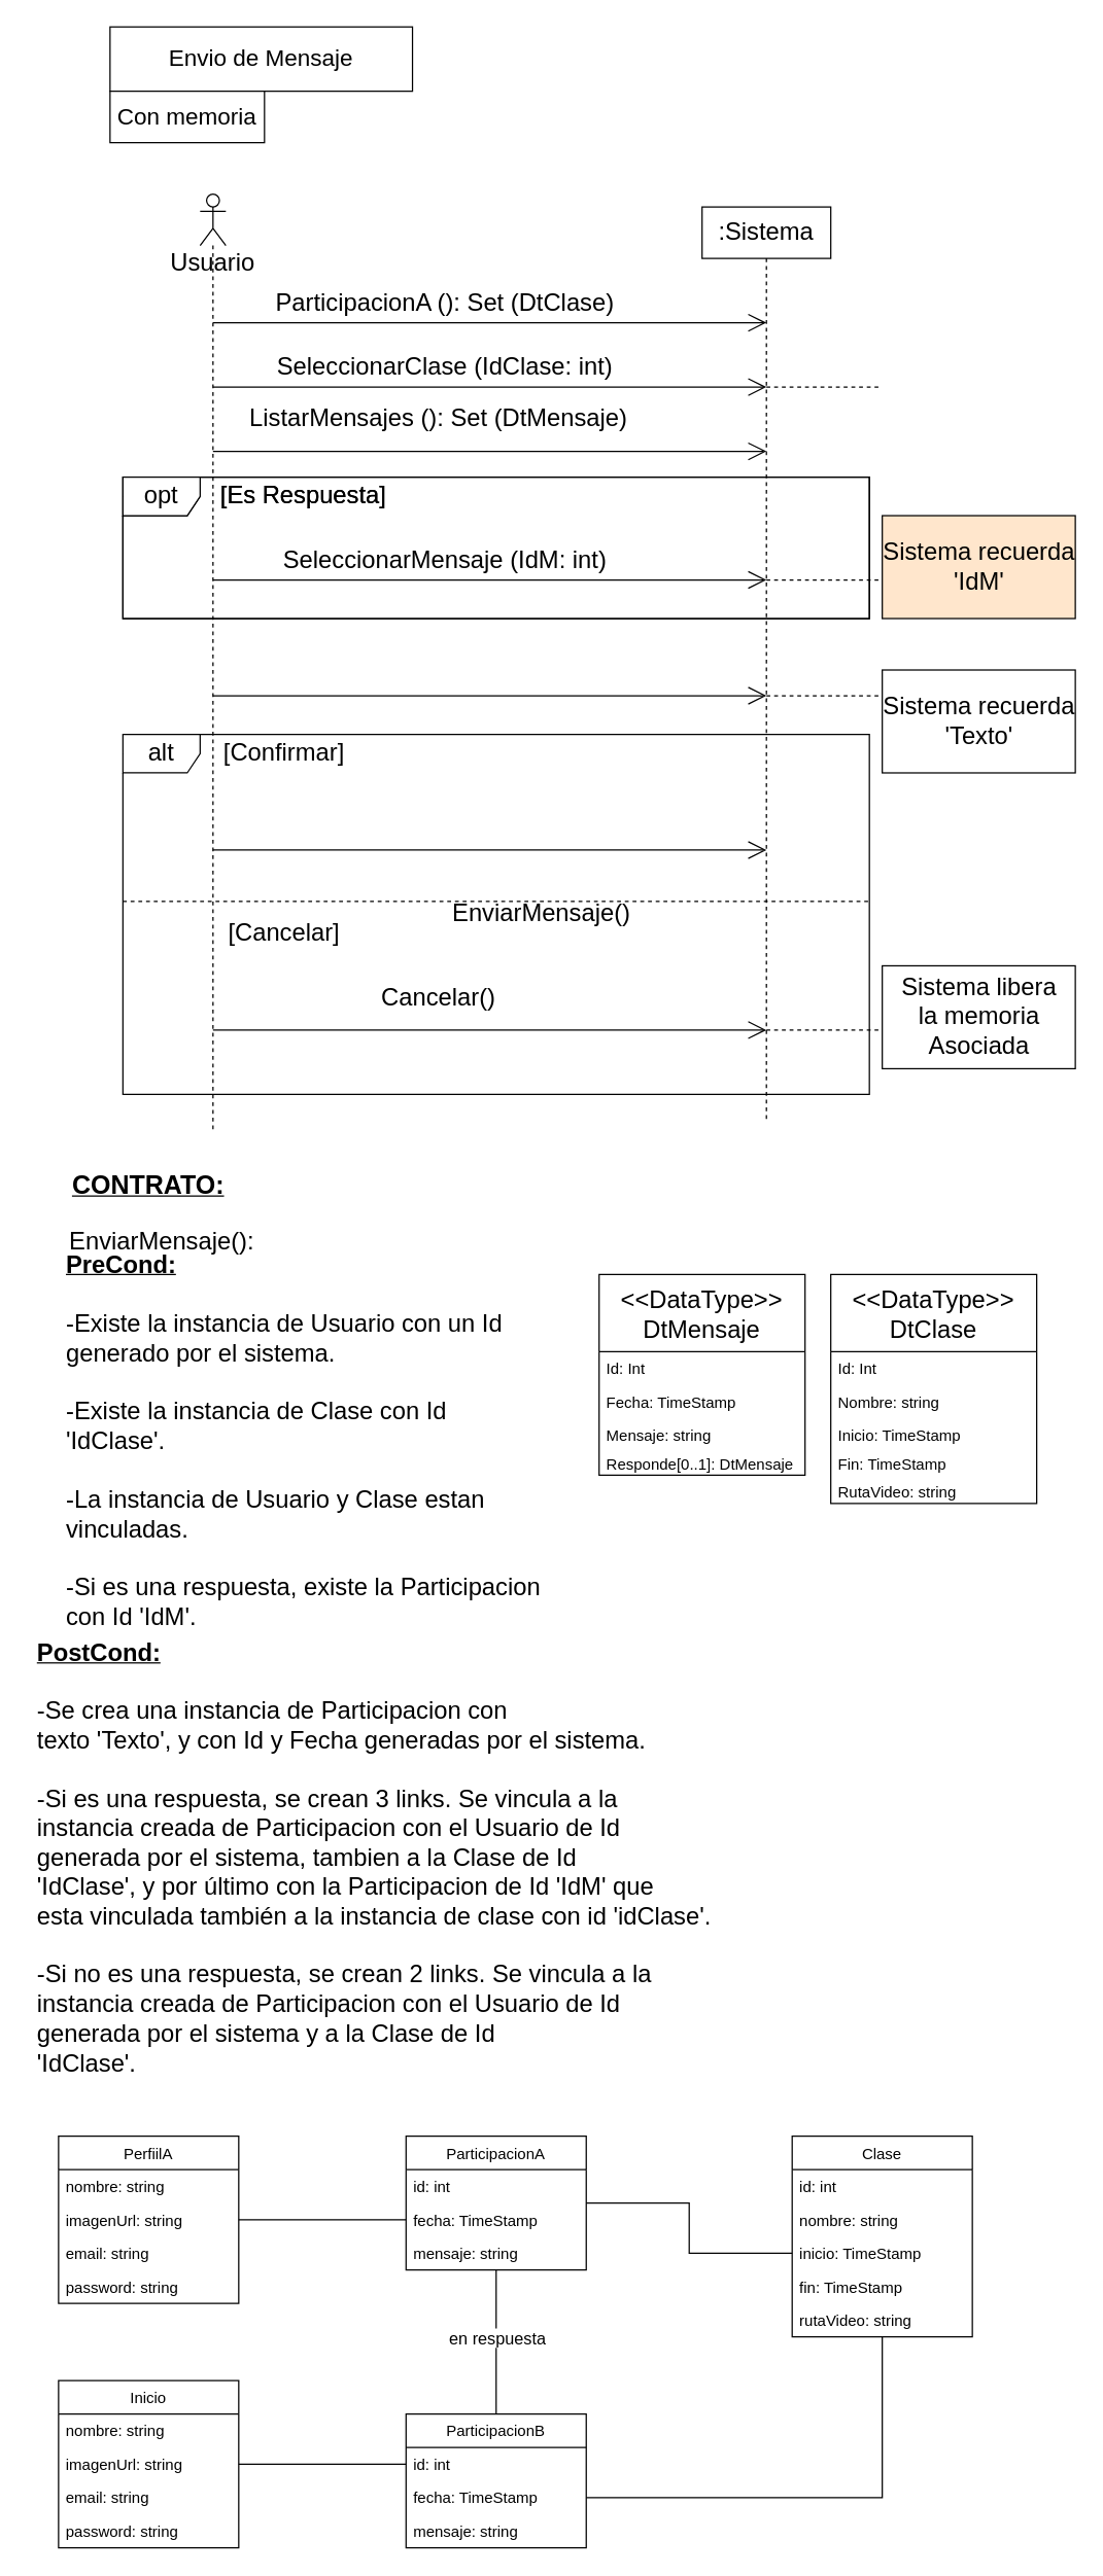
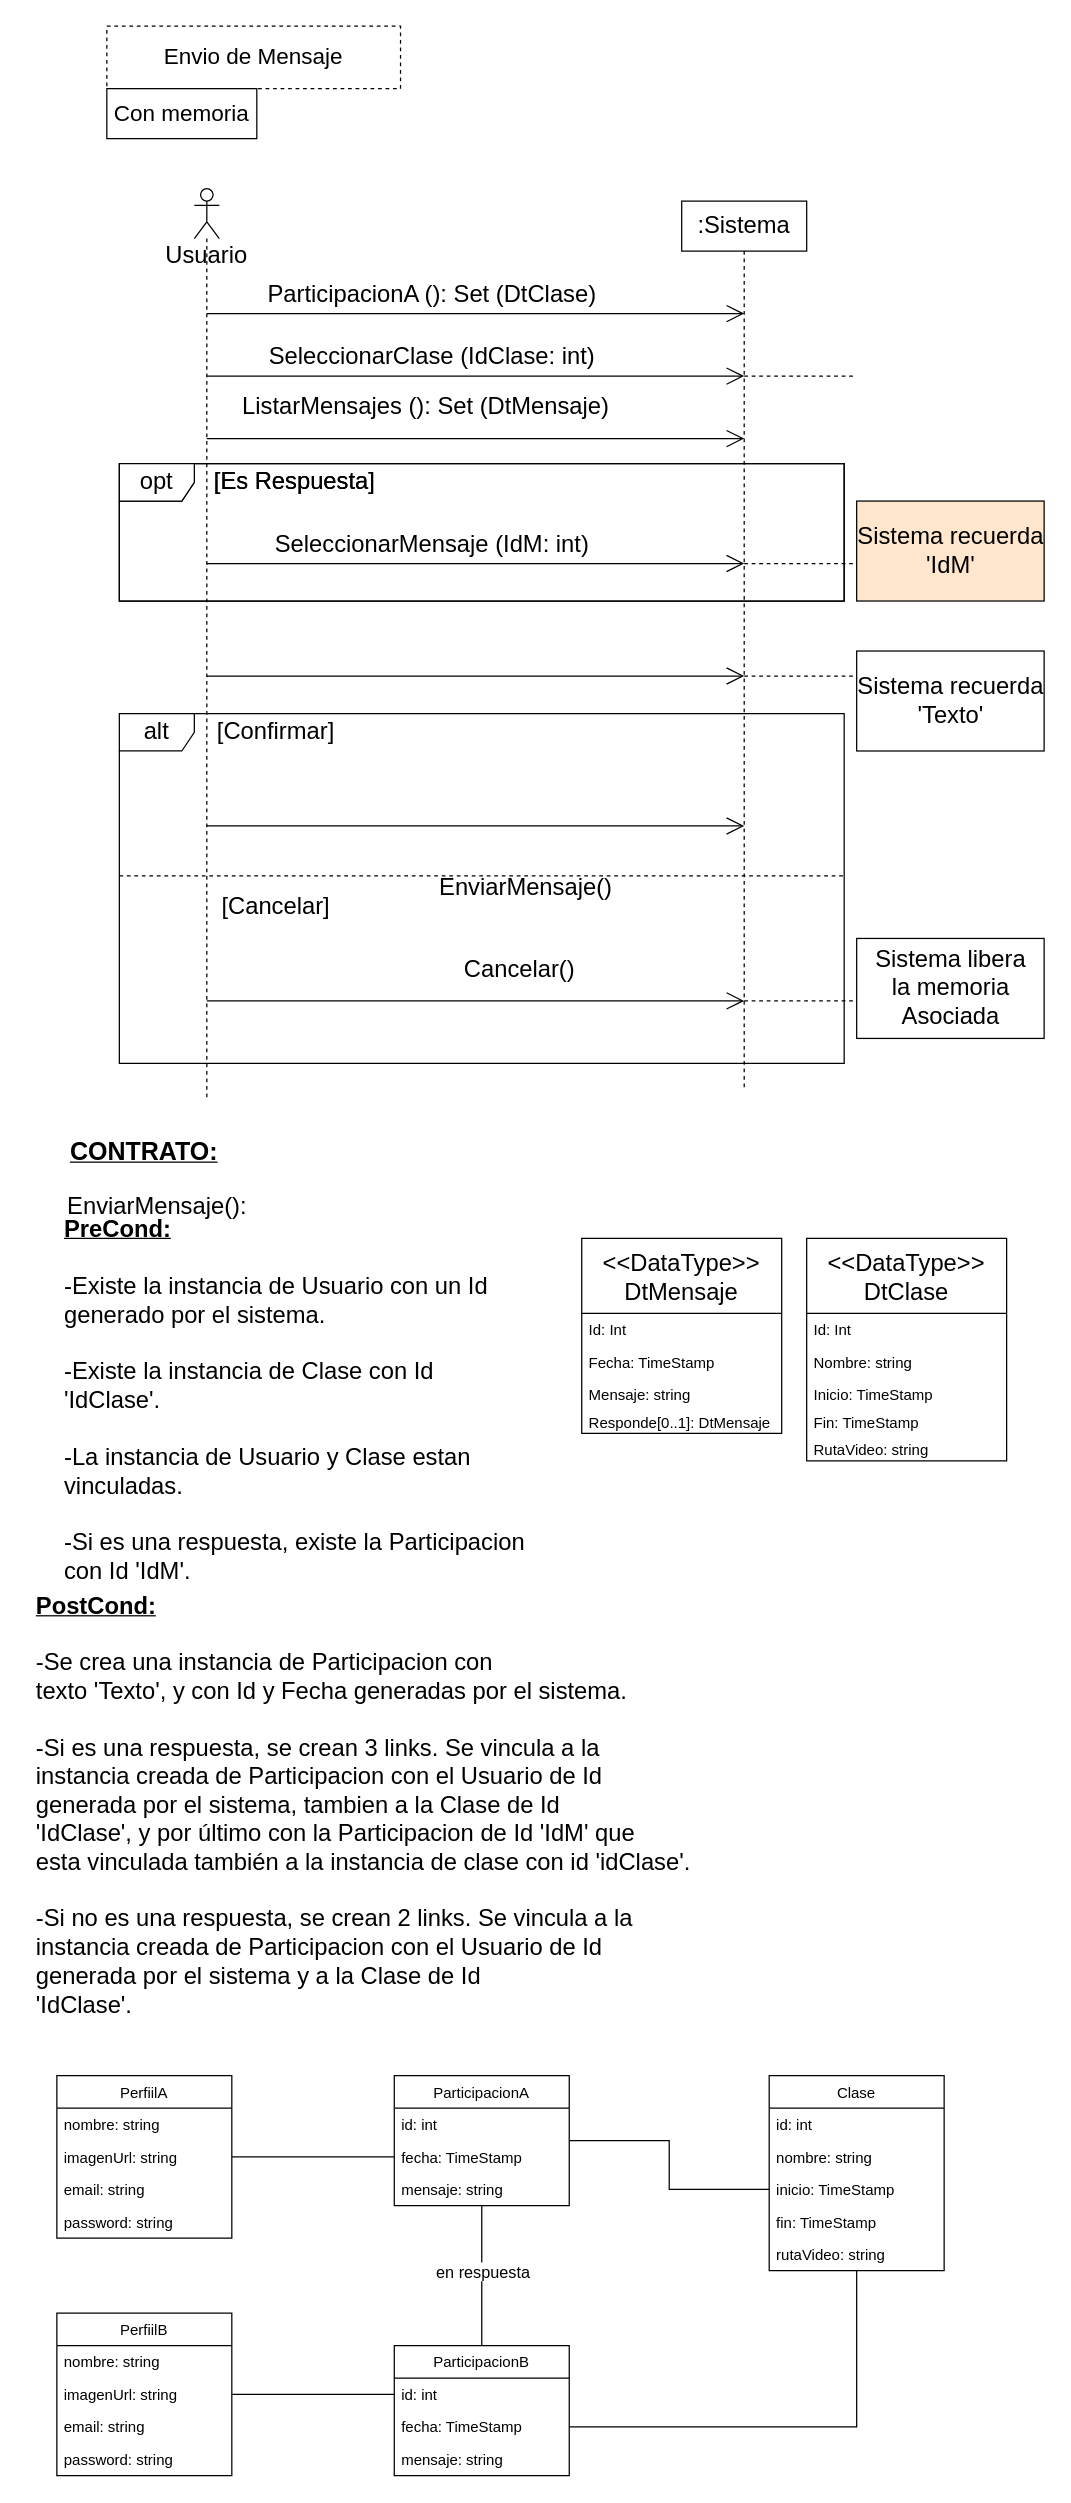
- <mxCell id="48" value="&lt;h2&gt;&lt;span style=&quot;font-weight: normal&quot;&gt;Envio de Mensaje&lt;/span&gt;&lt;/h2&gt;" style="rounded=0;whiteSpace=wrap;html=1;" parent="1" vertex="1"><mxGeometry x="85" y="20" width="235" height="50" as="geometry" /></mxCell>
+ <mxCell id="48" value="&lt;h2&gt;&lt;span style=&quot;font-weight: normal&quot;&gt;Envio de Mensaje&lt;/span&gt;&lt;/h2&gt;" style="rounded=0;whiteSpace=wrap;html=1;dashed=1;" parent="1" vertex="1"><mxGeometry x="85" y="20" width="235" height="50" as="geometry" /></mxCell>
- <mxCell id="26" value="Cancelar()" style="text;html=1;align=center;verticalAlign=middle;resizable=0;points=[];autosize=1;strokeColor=none;fontSize=19;" parent="1" vertex="1"><mxGeometry x="290" y="760" width="100" height="30" as="geometry" /></mxCell>
+ <mxCell id="26" value="Cancelar()" style="text;html=1;align=center;verticalAlign=middle;resizable=0;points=[];autosize=1;strokeColor=none;fontSize=19;" parent="1" vertex="1"><mxGeometry x="365" y="760" width="100" height="30" as="geometry" /></mxCell>
- <mxCell id="74" value="Inicio" style="swimlane;fontStyle=0;childLayout=stackLayout;horizontal=1;startSize=26;fillColor=none;horizontalStack=0;resizeParent=1;resizeParentMax=0;resizeLast=0;collapsible=1;marginBottom=0;" vertex="1" parent="1"><mxGeometry x="45" y="1850" width="140" height="130" as="geometry" /></mxCell>
+ <mxCell id="74" value="PerfiilB" style="swimlane;fontStyle=0;childLayout=stackLayout;horizontal=1;startSize=26;fillColor=none;horizontalStack=0;resizeParent=1;resizeParentMax=0;resizeLast=0;collapsible=1;marginBottom=0;" vertex="1" parent="1"><mxGeometry x="45" y="1850" width="140" height="130" as="geometry" /></mxCell>
